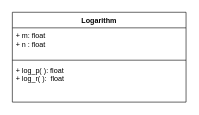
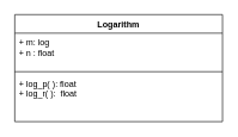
- <mxCell id="3" value="+ m: float&#10;+ n : float" style="text;strokeColor=none;fillColor=none;align=left;verticalAlign=top;spacingLeft=4;spacingRight=4;overflow=hidden;rotatable=0;points=[[0,0.5],[1,0.5]];portConstraint=eastwest;" parent="2" vertex="1"><mxGeometry y="26" width="290" height="50" as="geometry" /></mxCell>
+ <mxCell id="3" value="+ m: log&#10;+ n : float" style="text;strokeColor=none;fillColor=none;align=left;verticalAlign=top;spacingLeft=4;spacingRight=4;overflow=hidden;rotatable=0;points=[[0,0.5],[1,0.5]];portConstraint=eastwest;" parent="2" vertex="1"><mxGeometry y="26" width="290" height="50" as="geometry" /></mxCell>
